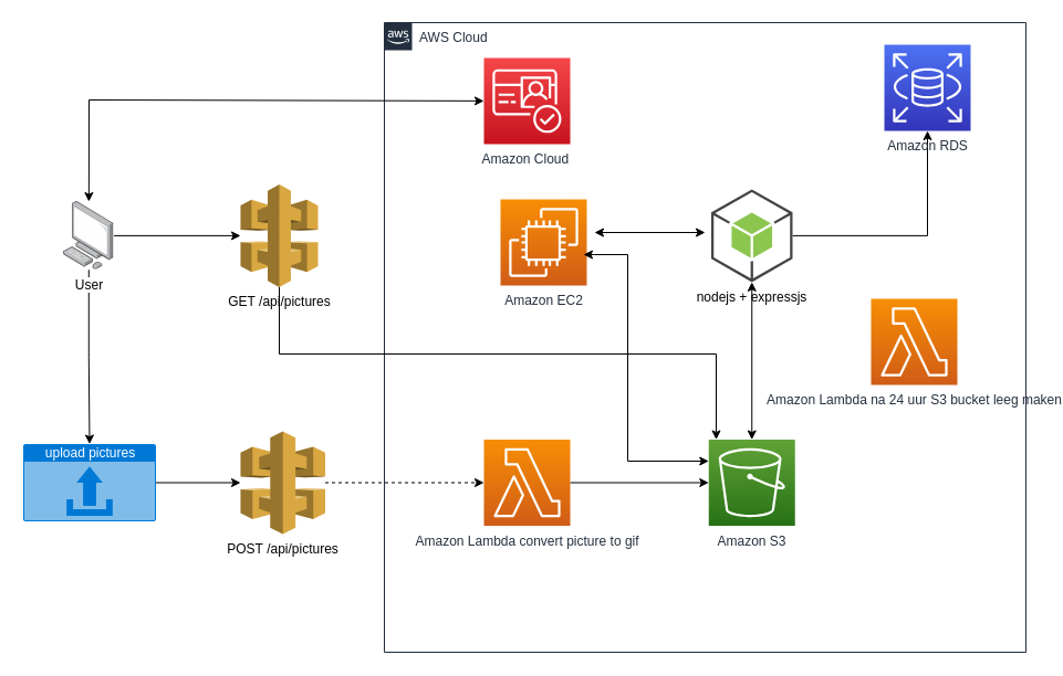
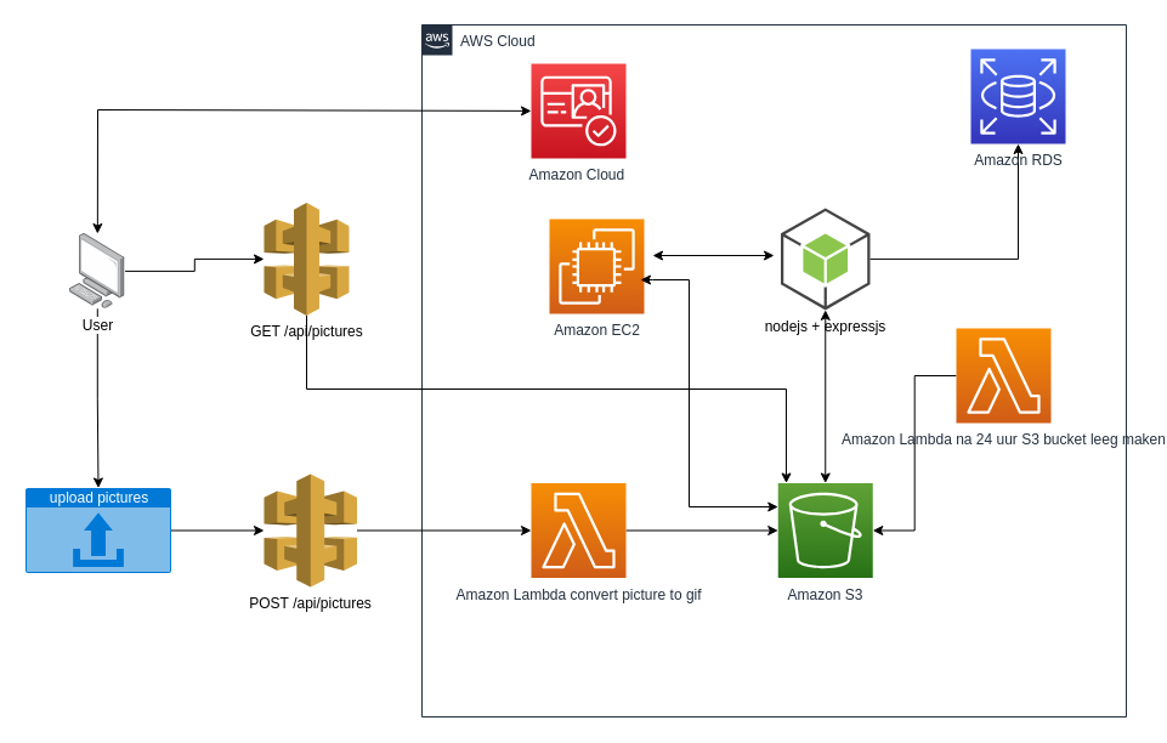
- <mxCell id="4" value="User&lt;br&gt;" style="points=[];aspect=fixed;html=1;align=center;shadow=0;dashed=0;image;image=img/lib/allied_telesis/computer_and_terminals/Personal_Computer.svg;" parent="1" vertex="1"><mxGeometry x="57" y="182" width="45.6" height="61.8" as="geometry" /></mxCell>
+ <mxCell id="4" value="User&lt;br&gt;" style="points=[];aspect=fixed;html=1;align=center;shadow=0;dashed=0;image;image=img/lib/allied_telesis/computer_and_terminals/Personal_Computer.svg;" parent="1" vertex="1"><mxGeometry x="57" y="192" width="45.6" height="61.8" as="geometry" /></mxCell>
+ <mxCell id="16" style="edgeStyle=orthogonalEdgeStyle;rounded=0;orthogonalLoop=1;jettySize=auto;html=1;entryX=1;entryY=0.5;entryDx=0;entryDy=0;entryPerimeter=0;" edge="1" parent="5" source="17" target="10"><mxGeometry relative="1" as="geometry" /></mxCell>
- <mxCell id="18" style="edgeStyle=orthogonalEdgeStyle;rounded=0;orthogonalLoop=1;jettySize=auto;html=1;dashed=1;" parent="1" source="19" target="13" edge="1"><mxGeometry relative="1" as="geometry" /></mxCell>
+ <mxCell id="18" style="edgeStyle=orthogonalEdgeStyle;rounded=0;orthogonalLoop=1;jettySize=auto;html=1;" parent="1" source="19" target="13" edge="1"><mxGeometry relative="1" as="geometry" /></mxCell>
